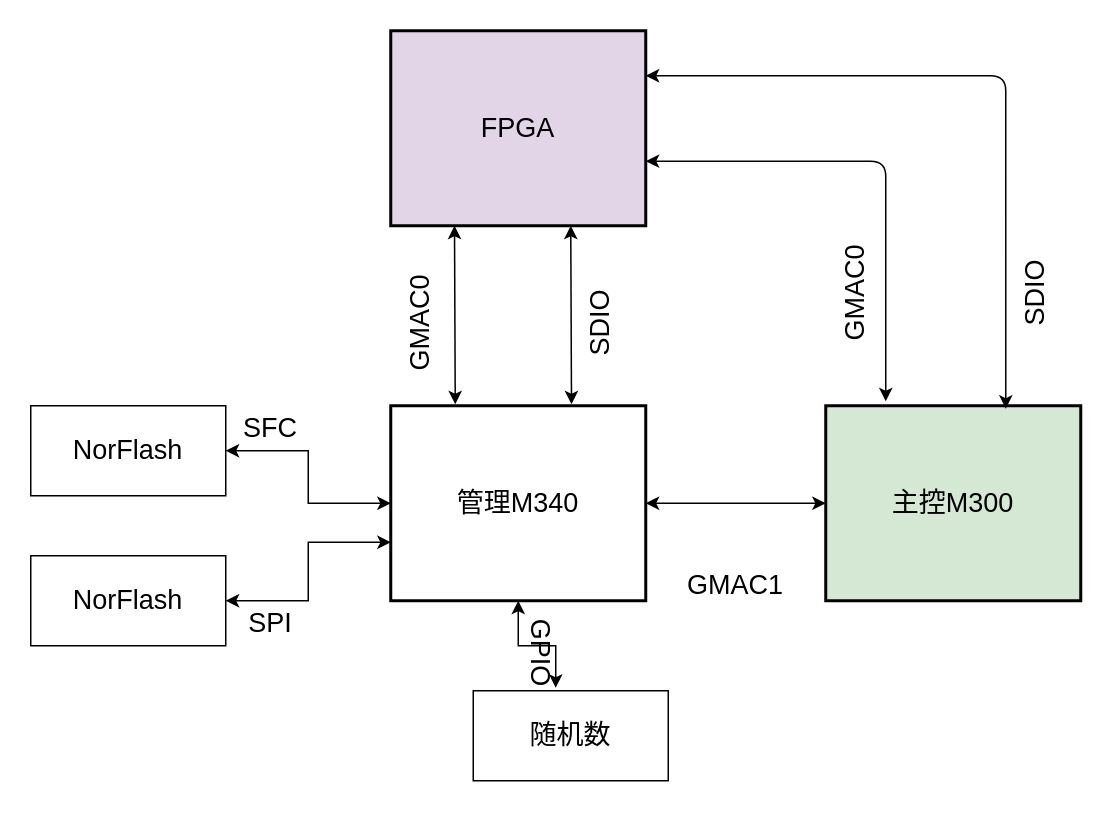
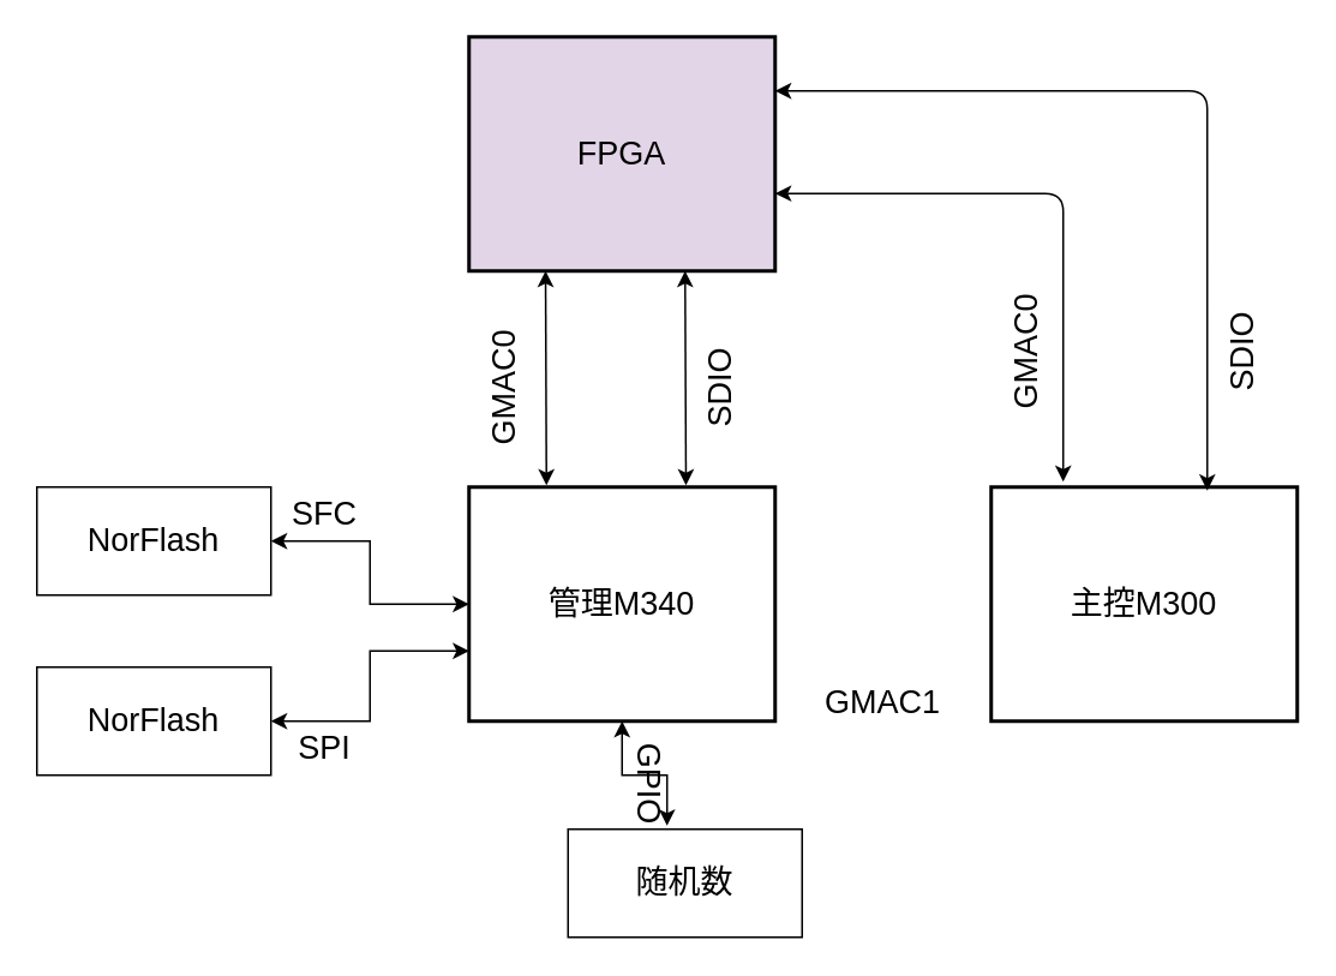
- <mxCell id="17" value="" style="endArrow=classic;startArrow=classic;html=1;fontSize=18;entryX=1;entryY=0.5;entryDx=0;entryDy=0;exitX=0;exitY=0.5;exitDx=0;exitDy=0;" parent="1" source="4" target="3" edge="1"><mxGeometry width="50" height="50" relative="1" as="geometry"><mxPoint x="510.5" y="409" as="sourcePoint" /><mxPoint x="510" y="290" as="targetPoint" /></mxGeometry></mxCell>
- <mxCell id="4" value="主控M300" style="rounded=0;whiteSpace=wrap;html=1;fontSize=18;strokeWidth=2;fillColor=#d5e8d4;" parent="1" vertex="1"><mxGeometry x="550" y="270" width="170" height="130" as="geometry" /></mxCell>
+ <mxCell id="4" value="主控M300" style="rounded=0;whiteSpace=wrap;html=1;fontSize=18;strokeWidth=2;" parent="1" vertex="1"><mxGeometry x="550" y="270" width="170" height="130" as="geometry" /></mxCell>
